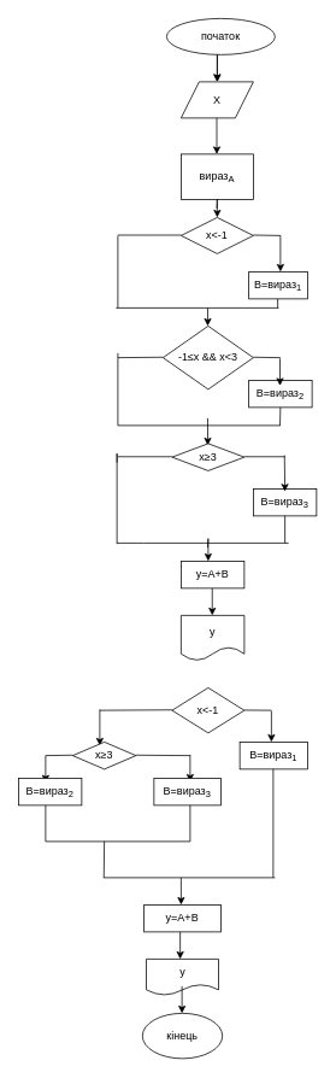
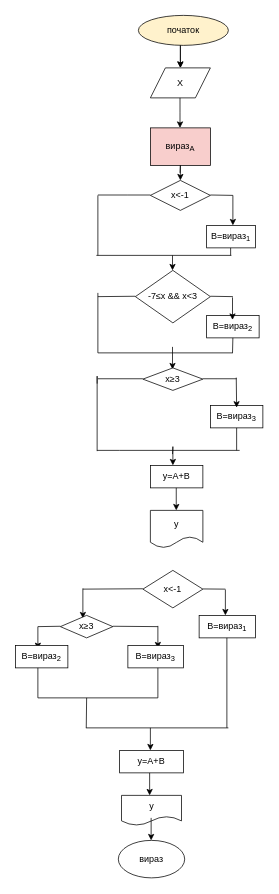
- <mxCell id="2" value="початок" style="ellipse;whiteSpace=wrap;html=1;" vertex="1" parent="1"><mxGeometry x="184" y="20" width="120" height="40" as="geometry" /></mxCell>
+ <mxCell id="2" value="початок" style="ellipse;whiteSpace=wrap;html=1;fillColor=#fff2cc;" vertex="1" parent="1"><mxGeometry x="184" y="20" width="120" height="40" as="geometry" /></mxCell>
- <mxCell id="7" value="вираз&lt;sub&gt;A&lt;/sub&gt;" style="rounded=0;whiteSpace=wrap;html=1;" vertex="1" parent="1"><mxGeometry x="200" y="170" width="80" height="50" as="geometry" /></mxCell>
+ <mxCell id="7" value="вираз&lt;sub&gt;A&lt;/sub&gt;" style="rounded=0;whiteSpace=wrap;html=1;fillColor=#f8cecc;" vertex="1" parent="1"><mxGeometry x="200" y="170" width="80" height="50" as="geometry" /></mxCell>
- <mxCell id="15" value="-1≤x &amp;amp;&amp;amp; x&amp;lt;3" style="rhombus;whiteSpace=wrap;html=1;" vertex="1" parent="1"><mxGeometry x="180" y="360" width="100" height="70" as="geometry" /></mxCell>
+ <mxCell id="15" value="-7≤x &amp;amp;&amp;amp; x&amp;lt;3" style="rhombus;whiteSpace=wrap;html=1;" vertex="1" parent="1"><mxGeometry x="180" y="360" width="100" height="70" as="geometry" /></mxCell>
- <mxCell id="63" value="кінець" style="ellipse;whiteSpace=wrap;html=1;" vertex="1" parent="1"><mxGeometry x="157.25" y="1120" width="88.5" height="50" as="geometry" /></mxCell>
+ <mxCell id="63" value="вираз" style="ellipse;whiteSpace=wrap;html=1;" vertex="1" parent="1"><mxGeometry x="157.25" y="1120" width="88.5" height="50" as="geometry" /></mxCell>
